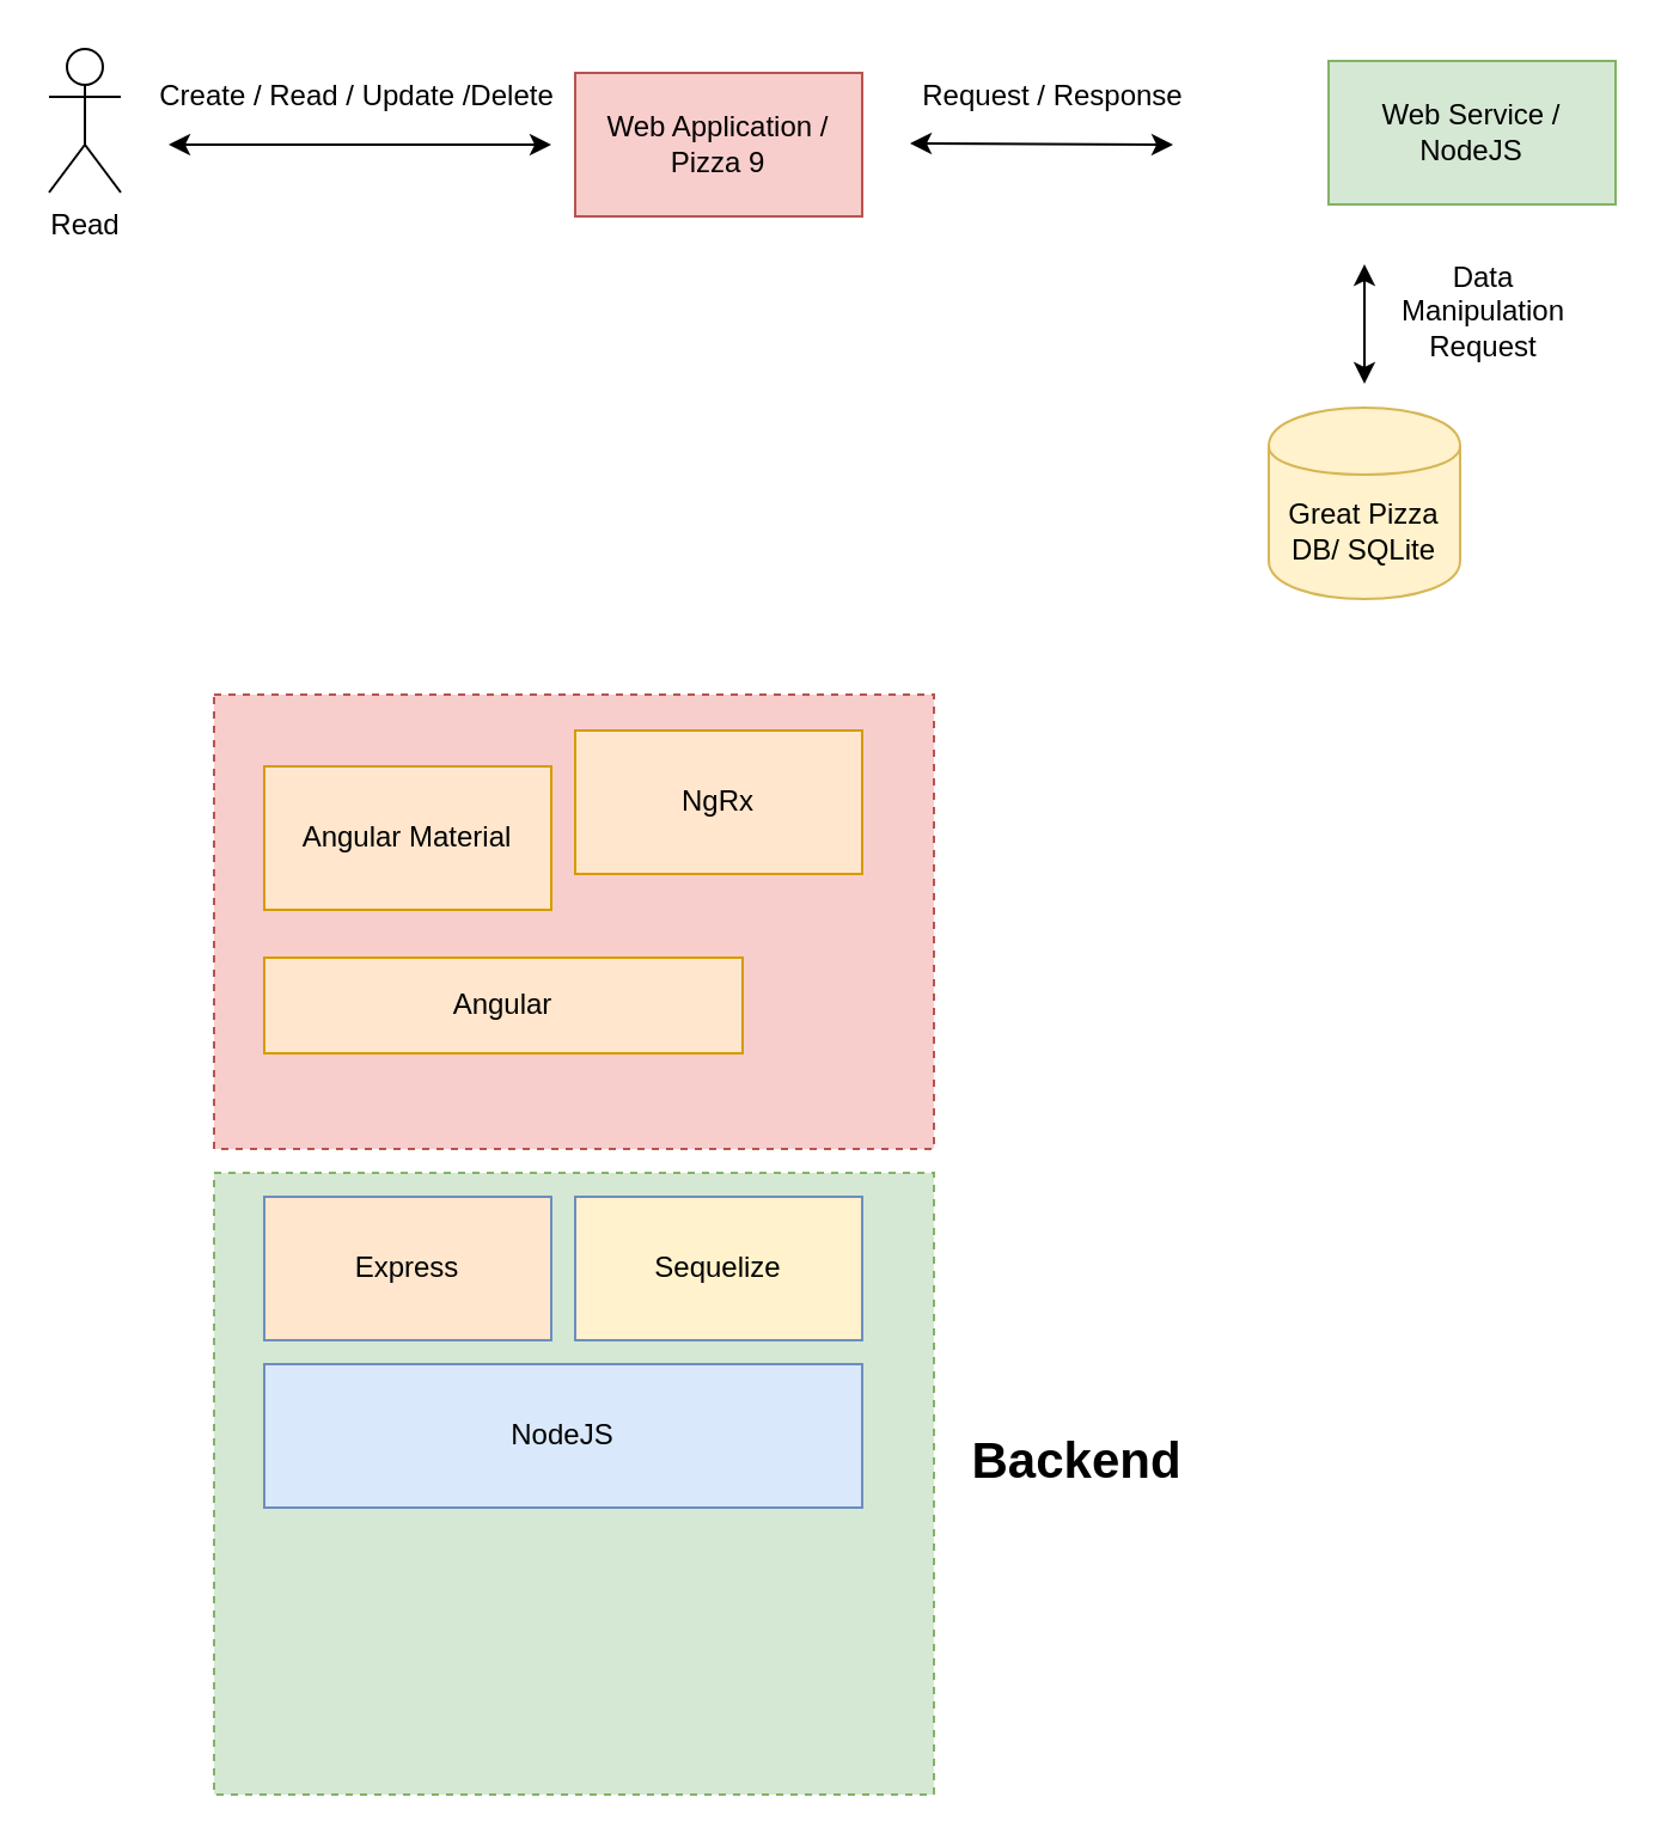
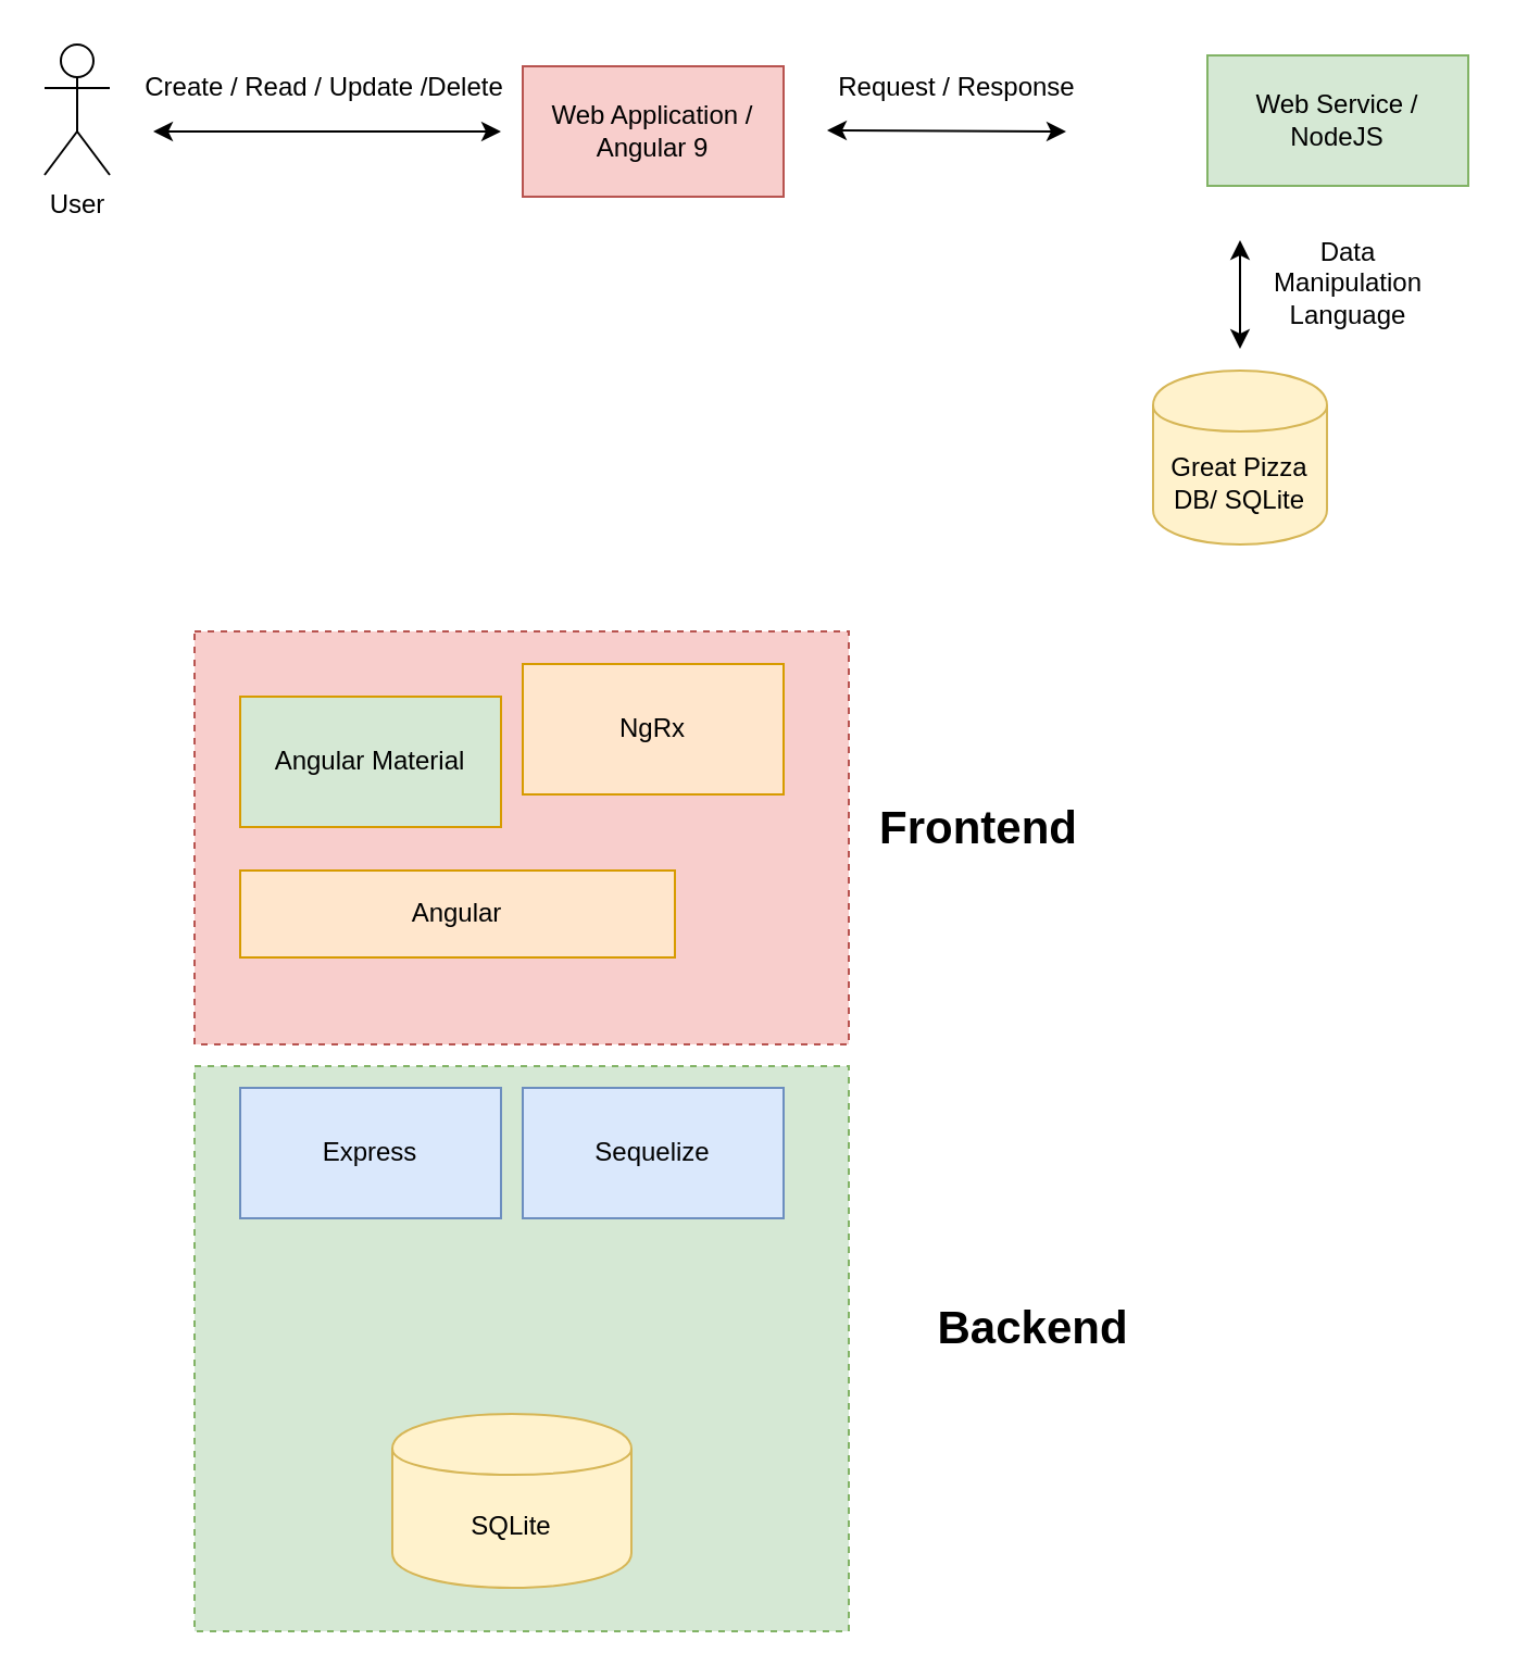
- <mxCell id="5" value="Web Application / Pizza 9" style="rounded=0;whiteSpace=wrap;html=1;fillColor=#f8cecc;strokeColor=#b85450;" parent="1" vertex="1"><mxGeometry x="240" y="30" width="120" height="60" as="geometry" /></mxCell>
+ <mxCell id="5" value="Web Application / Angular 9" style="rounded=0;whiteSpace=wrap;html=1;fillColor=#f8cecc;strokeColor=#b85450;" parent="1" vertex="1"><mxGeometry x="240" y="30" width="120" height="60" as="geometry" /></mxCell>
- <mxCell id="4" value="Read" style="shape=umlActor;verticalLabelPosition=bottom;labelBackgroundColor=#ffffff;verticalAlign=top;html=1;outlineConnect=0;" parent="1" vertex="1"><mxGeometry x="20" y="20" width="30" height="60" as="geometry" /></mxCell>
+ <mxCell id="4" value="User" style="shape=umlActor;verticalLabelPosition=bottom;labelBackgroundColor=#ffffff;verticalAlign=top;html=1;outlineConnect=0;" parent="1" vertex="1"><mxGeometry x="20" y="20" width="30" height="60" as="geometry" /></mxCell>
- <mxCell id="13" value="Data Manipulation Request" style="text;html=1;strokeColor=none;fillColor=none;align=center;verticalAlign=middle;whiteSpace=wrap;rounded=0;" parent="1" vertex="1"><mxGeometry x="580" y="120" width="80" height="20" as="geometry" /></mxCell>
+ <mxCell id="13" value="Data Manipulation Language" style="text;html=1;strokeColor=none;fillColor=none;align=center;verticalAlign=middle;whiteSpace=wrap;rounded=0;" parent="1" vertex="1"><mxGeometry x="580" y="120" width="80" height="20" as="geometry" /></mxCell>
- <mxCell id="15" value="Angular Material" style="rounded=0;whiteSpace=wrap;html=1;fillColor=#ffe6cc;strokeColor=#d79b00;" parent="1" vertex="1"><mxGeometry x="110" y="320" width="120" height="60" as="geometry" /></mxCell>
+ <mxCell id="15" value="Angular Material" style="rounded=0;whiteSpace=wrap;html=1;fillColor=#d5e8d4;strokeColor=#d79b00;" parent="1" vertex="1"><mxGeometry x="110" y="320" width="120" height="60" as="geometry" /></mxCell>
+ <mxCell id="21" value="Frontend" style="text;html=1;strokeColor=none;fillColor=none;align=center;verticalAlign=middle;whiteSpace=wrap;rounded=0;dashed=1;fontSize=21;fontStyle=1" parent="1" vertex="1"><mxGeometry x="410" y="370" width="80" height="20" as="geometry" /></mxCell>
- <mxCell id="17" value="Express" style="rounded=0;whiteSpace=wrap;html=1;fillColor=#ffe6cc;strokeColor=#6c8ebf;" parent="1" vertex="1"><mxGeometry x="110" y="500" width="120" height="60" as="geometry" /></mxCell>
+ <mxCell id="17" value="Express" style="rounded=0;whiteSpace=wrap;html=1;fillColor=#dae8fc;strokeColor=#6c8ebf;" parent="1" vertex="1"><mxGeometry x="110" y="500" width="120" height="60" as="geometry" /></mxCell>
- <mxCell id="18" value="Sequelize" style="rounded=0;whiteSpace=wrap;html=1;fillColor=#fff2cc;strokeColor=#6c8ebf;" parent="1" vertex="1"><mxGeometry x="240" y="500" width="120" height="60" as="geometry" /></mxCell>
+ <mxCell id="18" value="Sequelize" style="rounded=0;whiteSpace=wrap;html=1;fillColor=#dae8fc;strokeColor=#6c8ebf;" parent="1" vertex="1"><mxGeometry x="240" y="500" width="120" height="60" as="geometry" /></mxCell>
- <mxCell id="16" value="NodeJS" style="rounded=0;whiteSpace=wrap;html=1;fillColor=#dae8fc;strokeColor=#6c8ebf;" parent="1" vertex="1"><mxGeometry x="110" y="570" width="250" height="60" as="geometry" /></mxCell>
- <mxCell id="22" value="Backend" style="text;html=1;strokeColor=none;fillColor=none;align=center;verticalAlign=middle;whiteSpace=wrap;rounded=0;dashed=1;fontStyle=1;fontSize=21;" parent="1" vertex="1"><mxGeometry x="410" y="600" width="80" height="20" as="geometry" /></mxCell>
+ <mxCell id="22" value="Backend" style="text;html=1;strokeColor=none;fillColor=none;align=center;verticalAlign=middle;whiteSpace=wrap;rounded=0;dashed=1;fontStyle=1;fontSize=21;" parent="1" vertex="1"><mxGeometry x="435" y="600" width="80" height="20" as="geometry" /></mxCell>
+ <mxCell id="20" value="SQLite" style="shape=cylinder;whiteSpace=wrap;html=1;boundedLbl=1;backgroundOutline=1;fillColor=#fff2cc;strokeColor=#d6b656;" parent="1" vertex="1"><mxGeometry x="180" y="650" width="110" height="80" as="geometry" /></mxCell>
